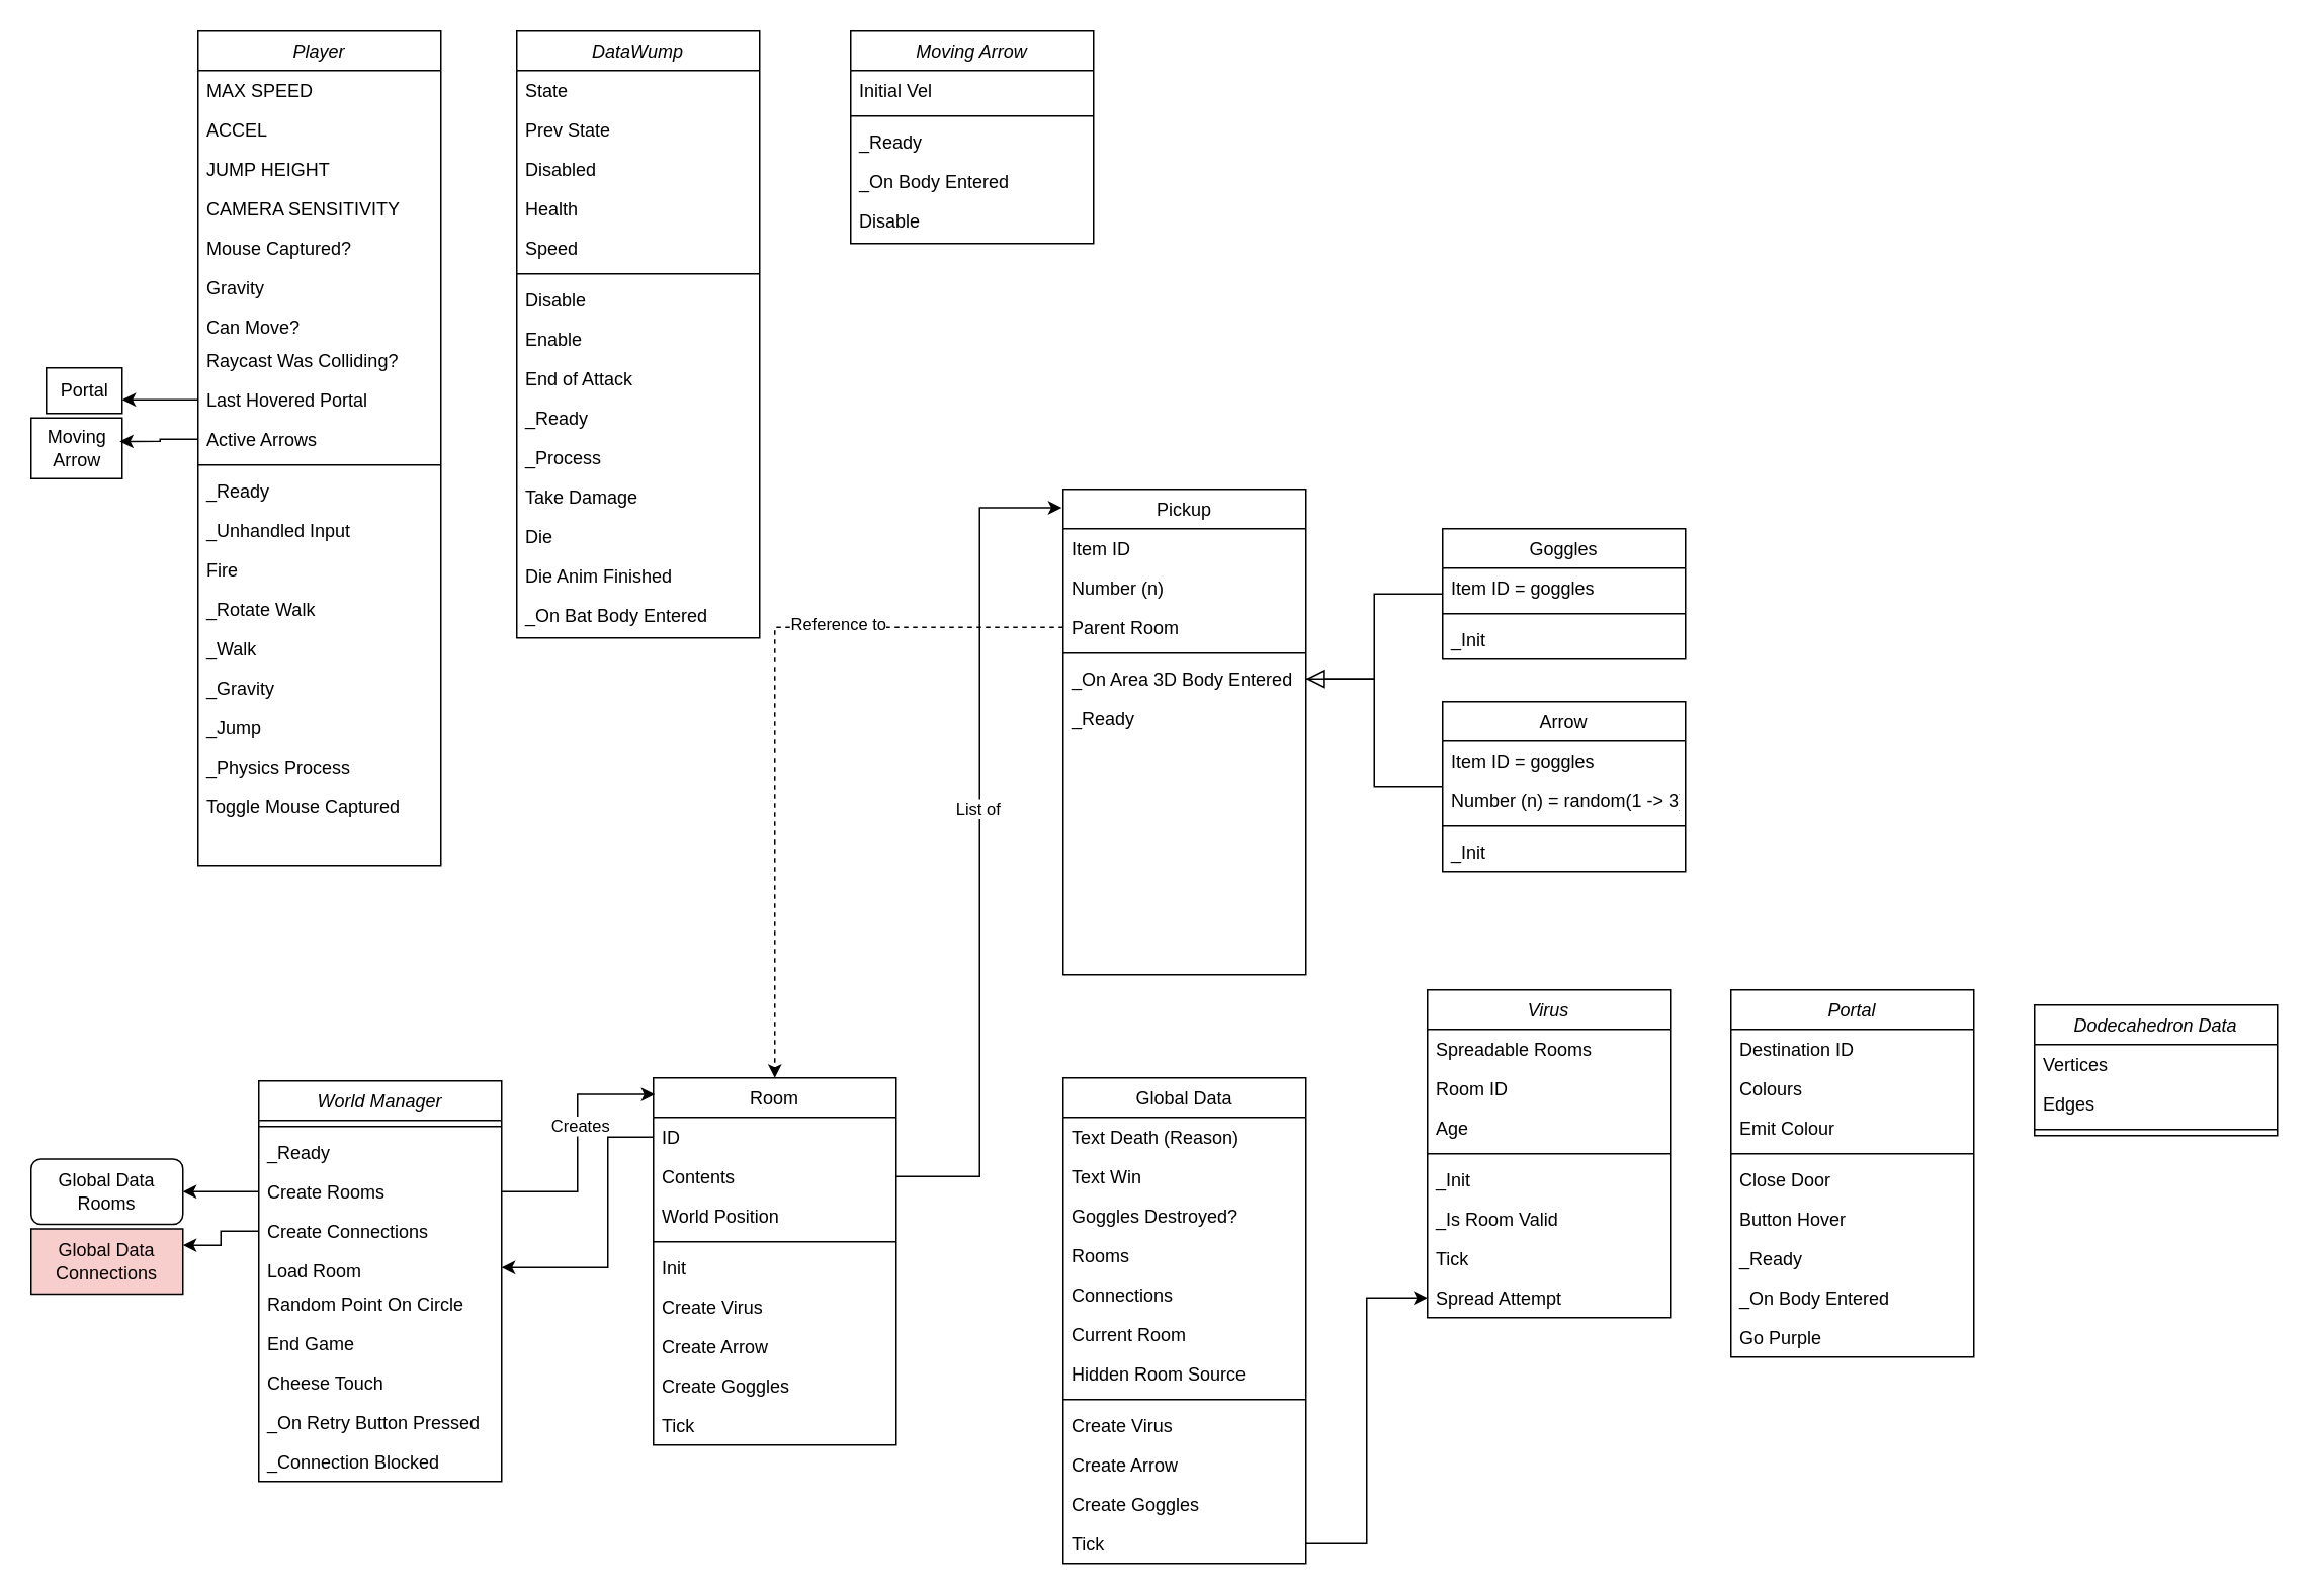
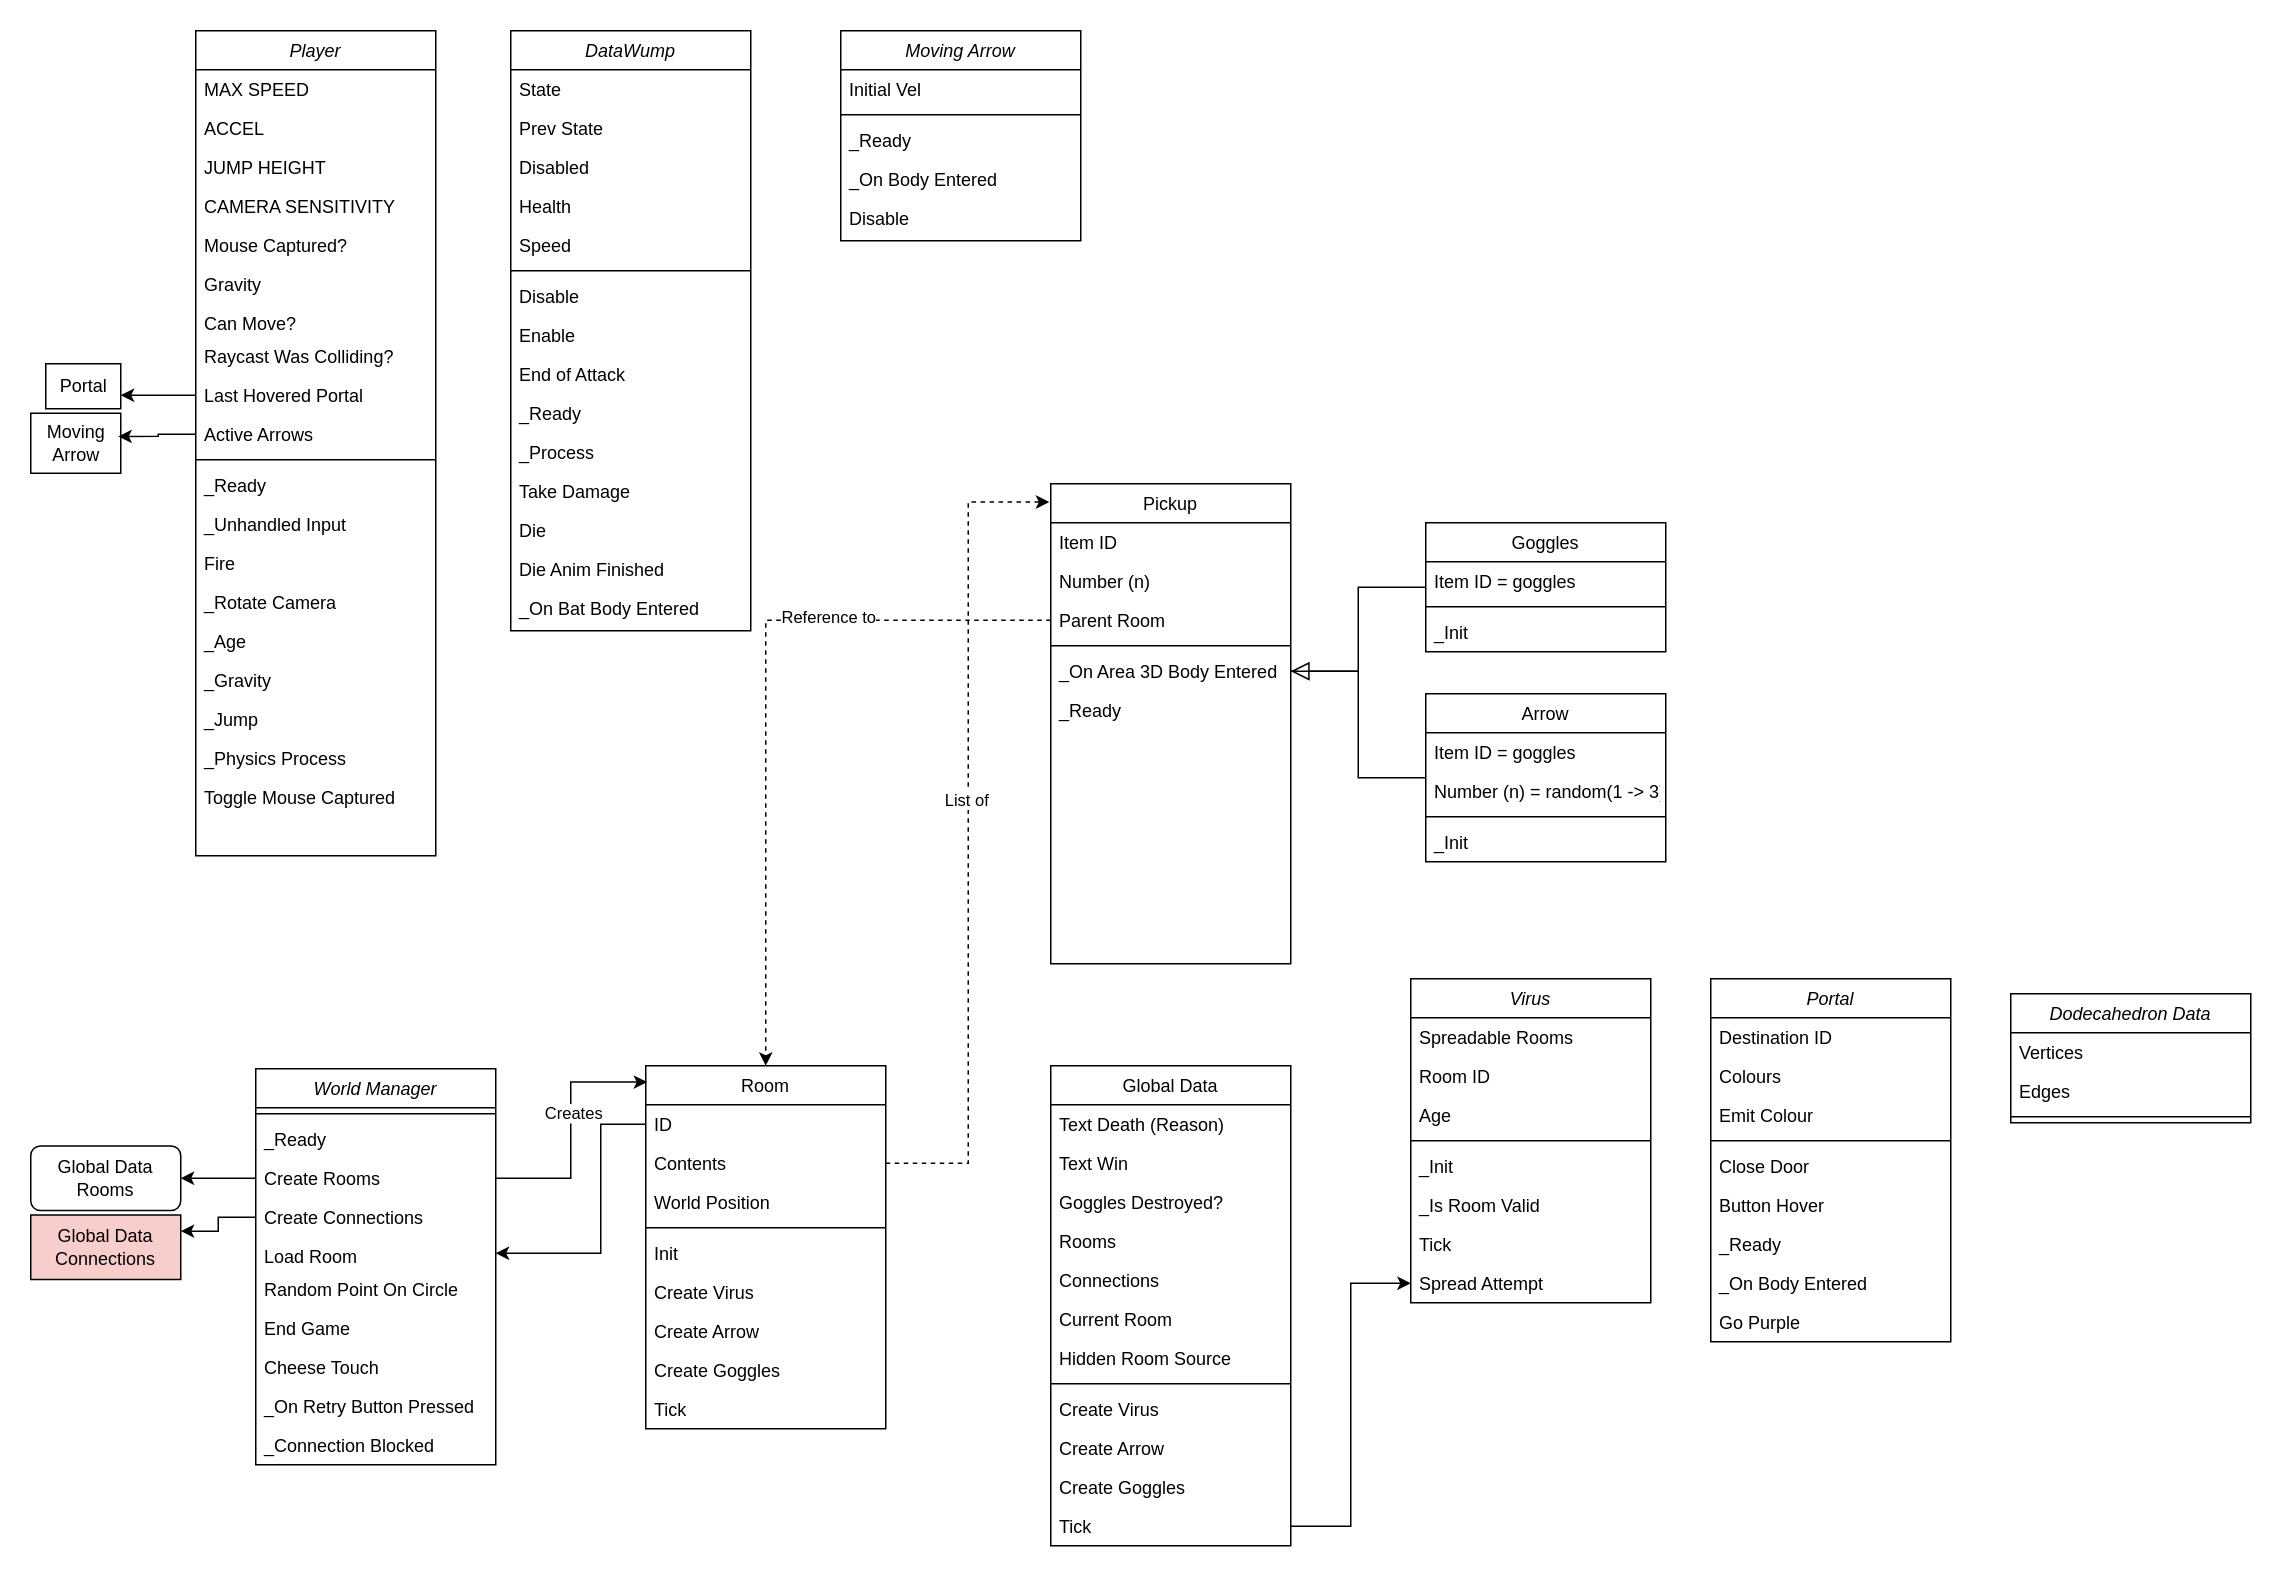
- <mxCell id="76" value="_Rotate Walk" style="text;align=left;verticalAlign=top;spacingLeft=4;spacingRight=4;overflow=hidden;rotatable=0;points=[[0,0.5],[1,0.5]];portConstraint=eastwest;" vertex="1" parent="60"><mxGeometry y="368" width="160" height="26" as="geometry" /></mxCell>
+ <mxCell id="76" value="_Rotate Camera" style="text;align=left;verticalAlign=top;spacingLeft=4;spacingRight=4;overflow=hidden;rotatable=0;points=[[0,0.5],[1,0.5]];portConstraint=eastwest;" vertex="1" parent="60"><mxGeometry y="368" width="160" height="26" as="geometry" /></mxCell>
- <mxCell id="77" value="_Walk" style="text;align=left;verticalAlign=top;spacingLeft=4;spacingRight=4;overflow=hidden;rotatable=0;points=[[0,0.5],[1,0.5]];portConstraint=eastwest;" vertex="1" parent="60"><mxGeometry y="394" width="160" height="26" as="geometry" /></mxCell>
+ <mxCell id="77" value="_Age" style="text;align=left;verticalAlign=top;spacingLeft=4;spacingRight=4;overflow=hidden;rotatable=0;points=[[0,0.5],[1,0.5]];portConstraint=eastwest;" vertex="1" parent="60"><mxGeometry y="394" width="160" height="26" as="geometry" /></mxCell>
- <mxCell id="47" style="edgeStyle=orthogonalEdgeStyle;rounded=0;orthogonalLoop=1;jettySize=auto;html=1;exitX=1;exitY=0.5;exitDx=0;exitDy=0;entryX=-0.006;entryY=0.038;entryDx=0;entryDy=0;entryPerimeter=0;" edge="1" parent="1" source="15" target="38"><mxGeometry relative="1" as="geometry" /></mxCell>
+ <mxCell id="47" style="edgeStyle=orthogonalEdgeStyle;rounded=0;orthogonalLoop=1;jettySize=auto;html=1;exitX=1;exitY=0.5;exitDx=0;exitDy=0;entryX=-0.006;entryY=0.038;entryDx=0;entryDy=0;entryPerimeter=0;dashed=1;" edge="1" parent="1" source="15" target="38"><mxGeometry relative="1" as="geometry" /></mxCell>
